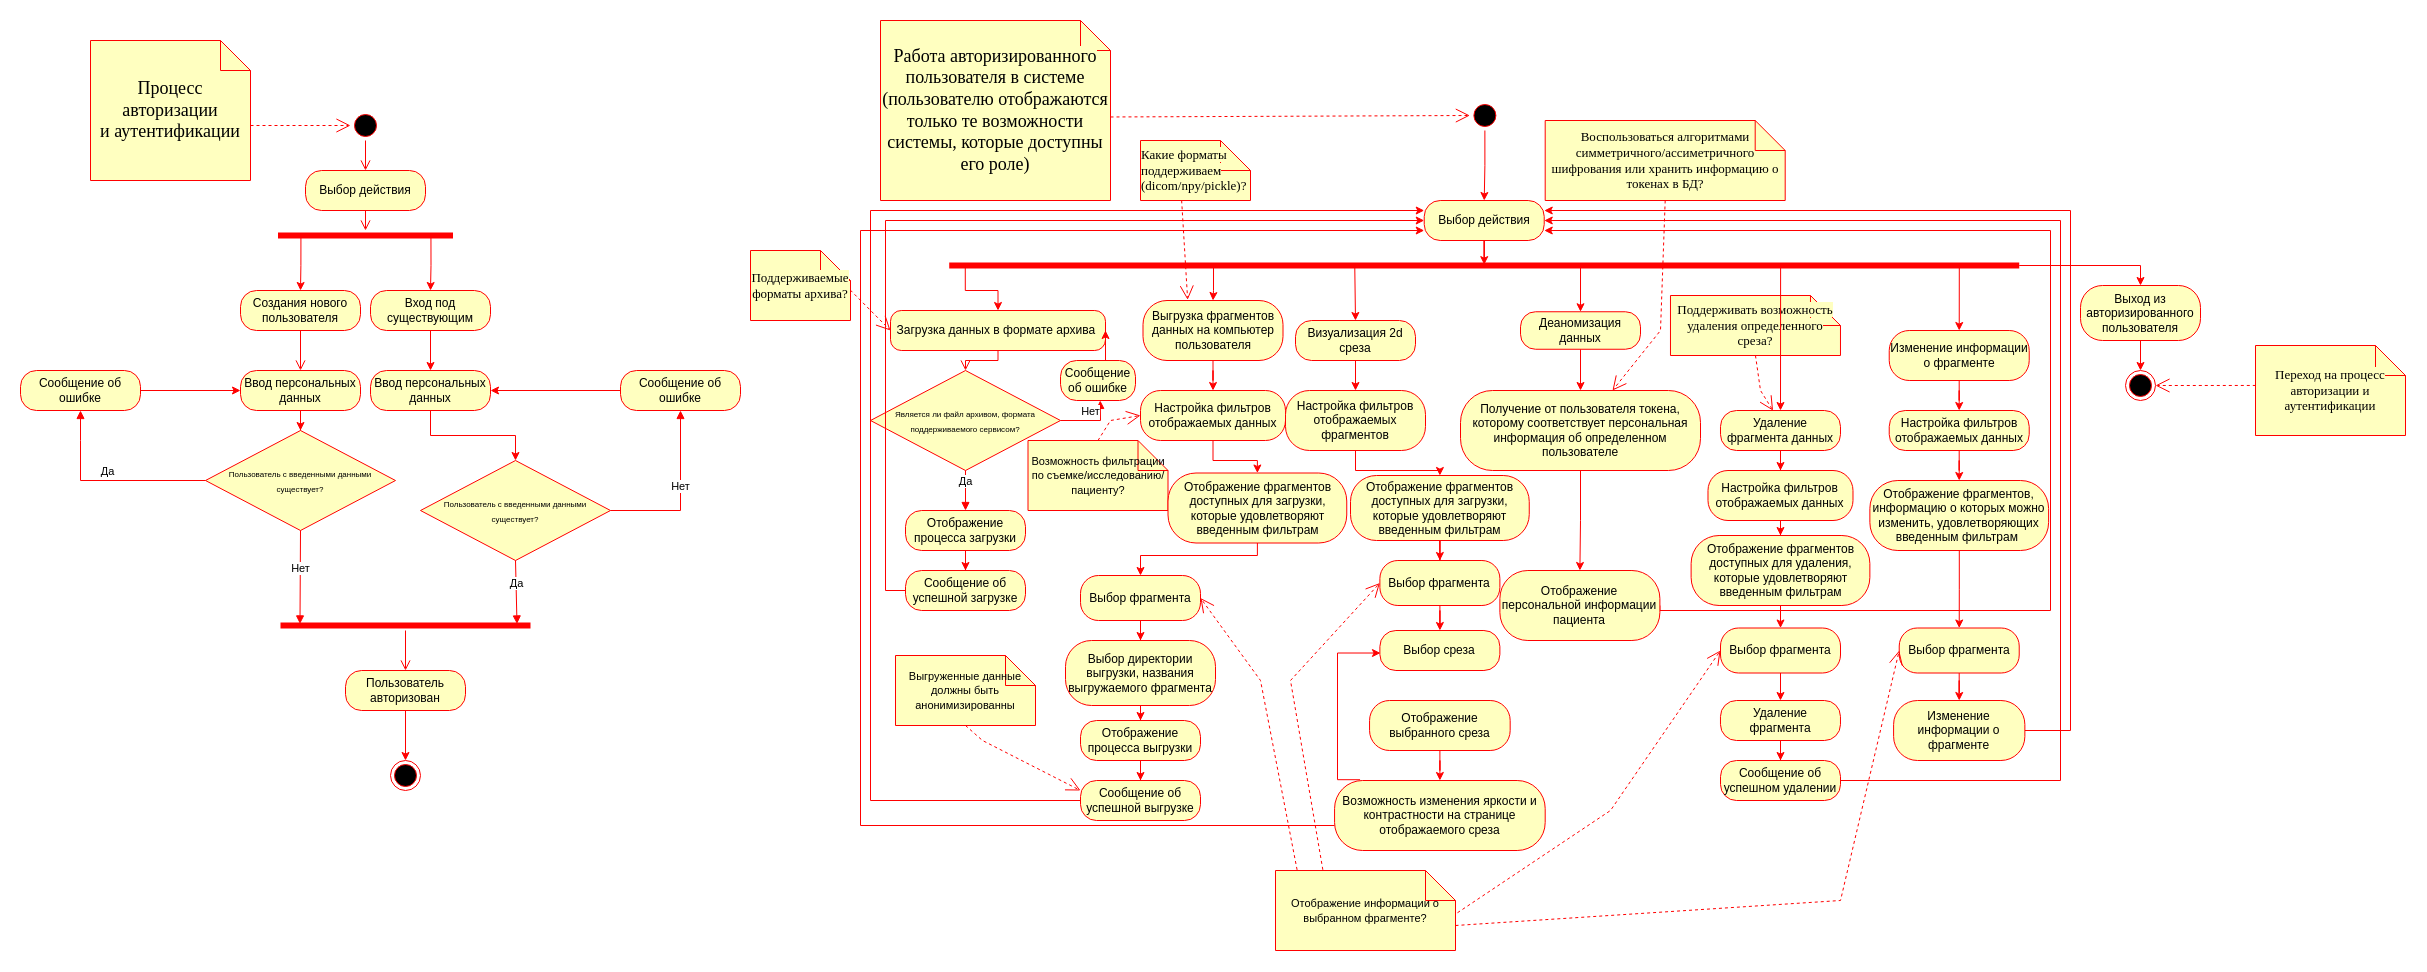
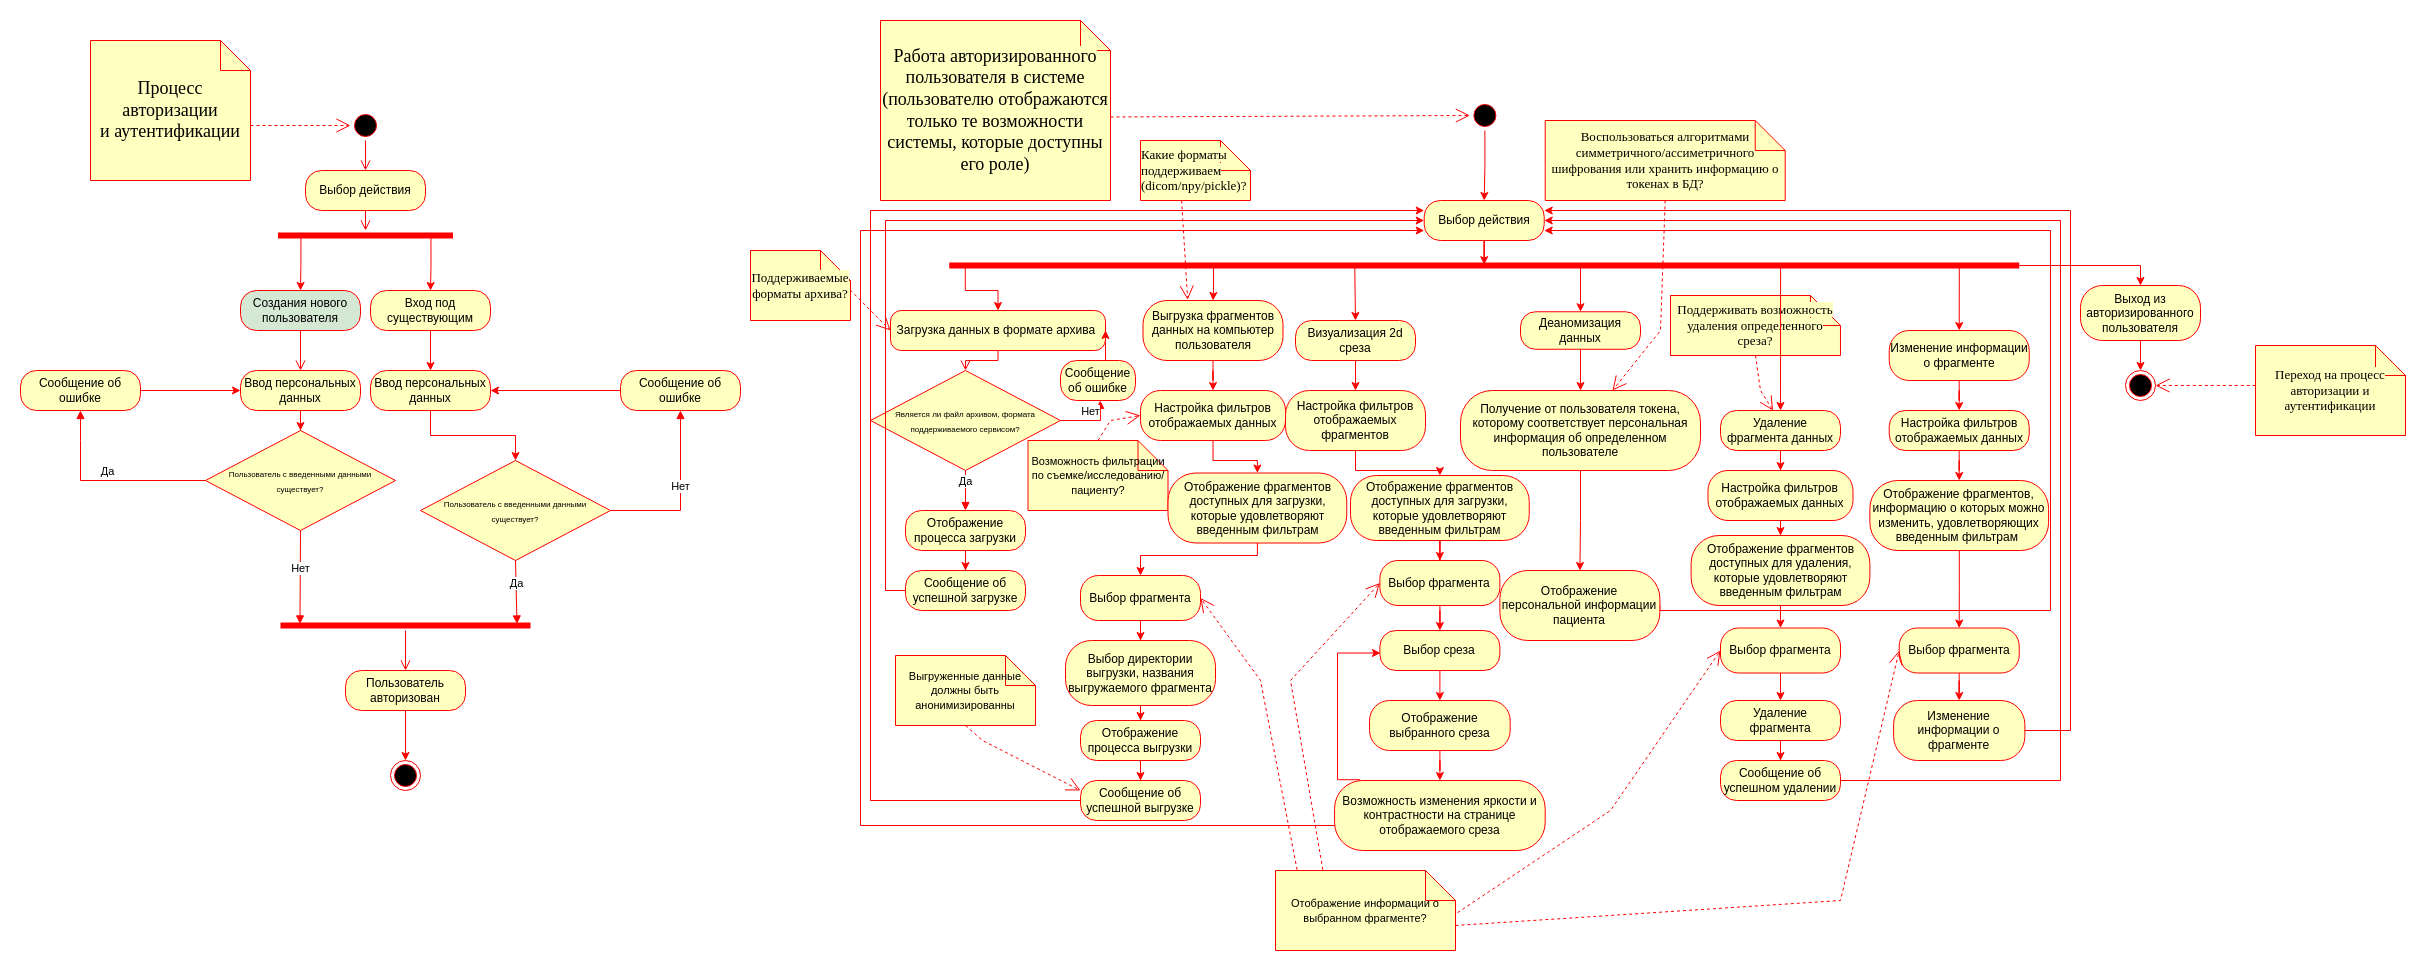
- <mxCell id="10" value="Создания нового пользователя" style="rounded=1;whiteSpace=wrap;html=1;arcSize=40;fontColor=#000000;fillColor=#ffffc0;strokeColor=#ff0000;" parent="1" vertex="1"><mxGeometry x="240" y="290" width="120" height="40" as="geometry" /></mxCell>
+ <mxCell id="10" value="Создания нового пользователя" style="rounded=1;whiteSpace=wrap;html=1;arcSize=40;fontColor=#000000;fillColor=#d5e8d4;strokeColor=#ff0000;" parent="1" vertex="1"><mxGeometry x="240" y="290" width="120" height="40" as="geometry" /></mxCell>
+ <mxCell id="87" style="edgeStyle=orthogonalEdgeStyle;rounded=0;orthogonalLoop=1;jettySize=auto;html=1;strokeColor=#FF0000;" edge="1" parent="1" source="88" target="90"><mxGeometry relative="1" as="geometry"><mxPoint x="1439.38" y="720" as="targetPoint" /></mxGeometry></mxCell>
